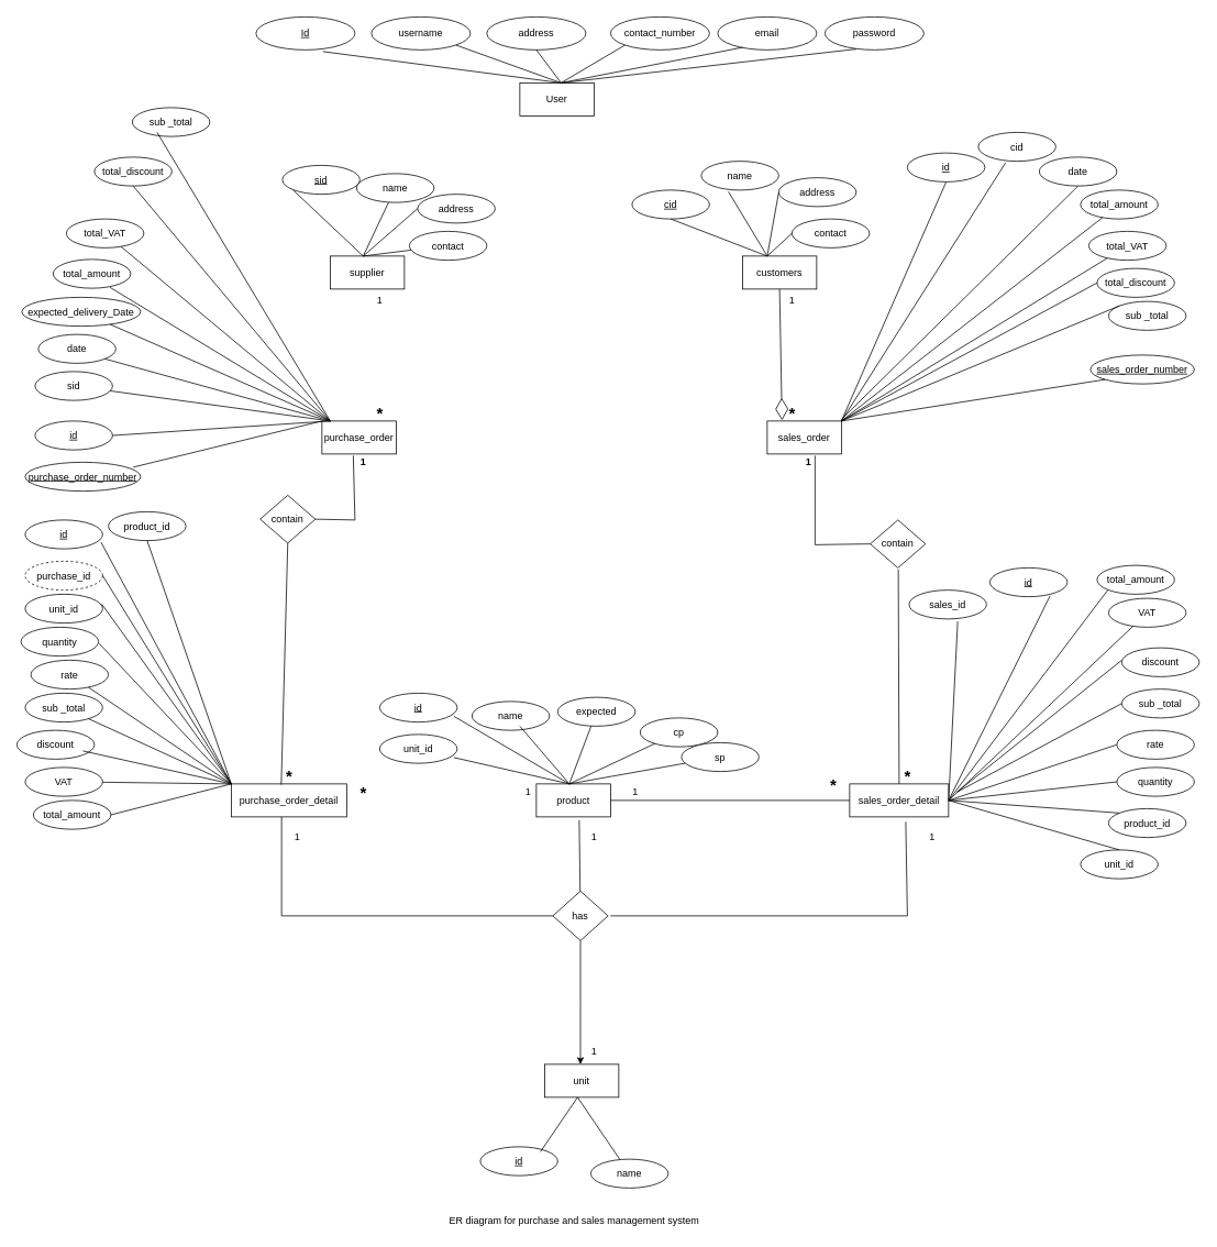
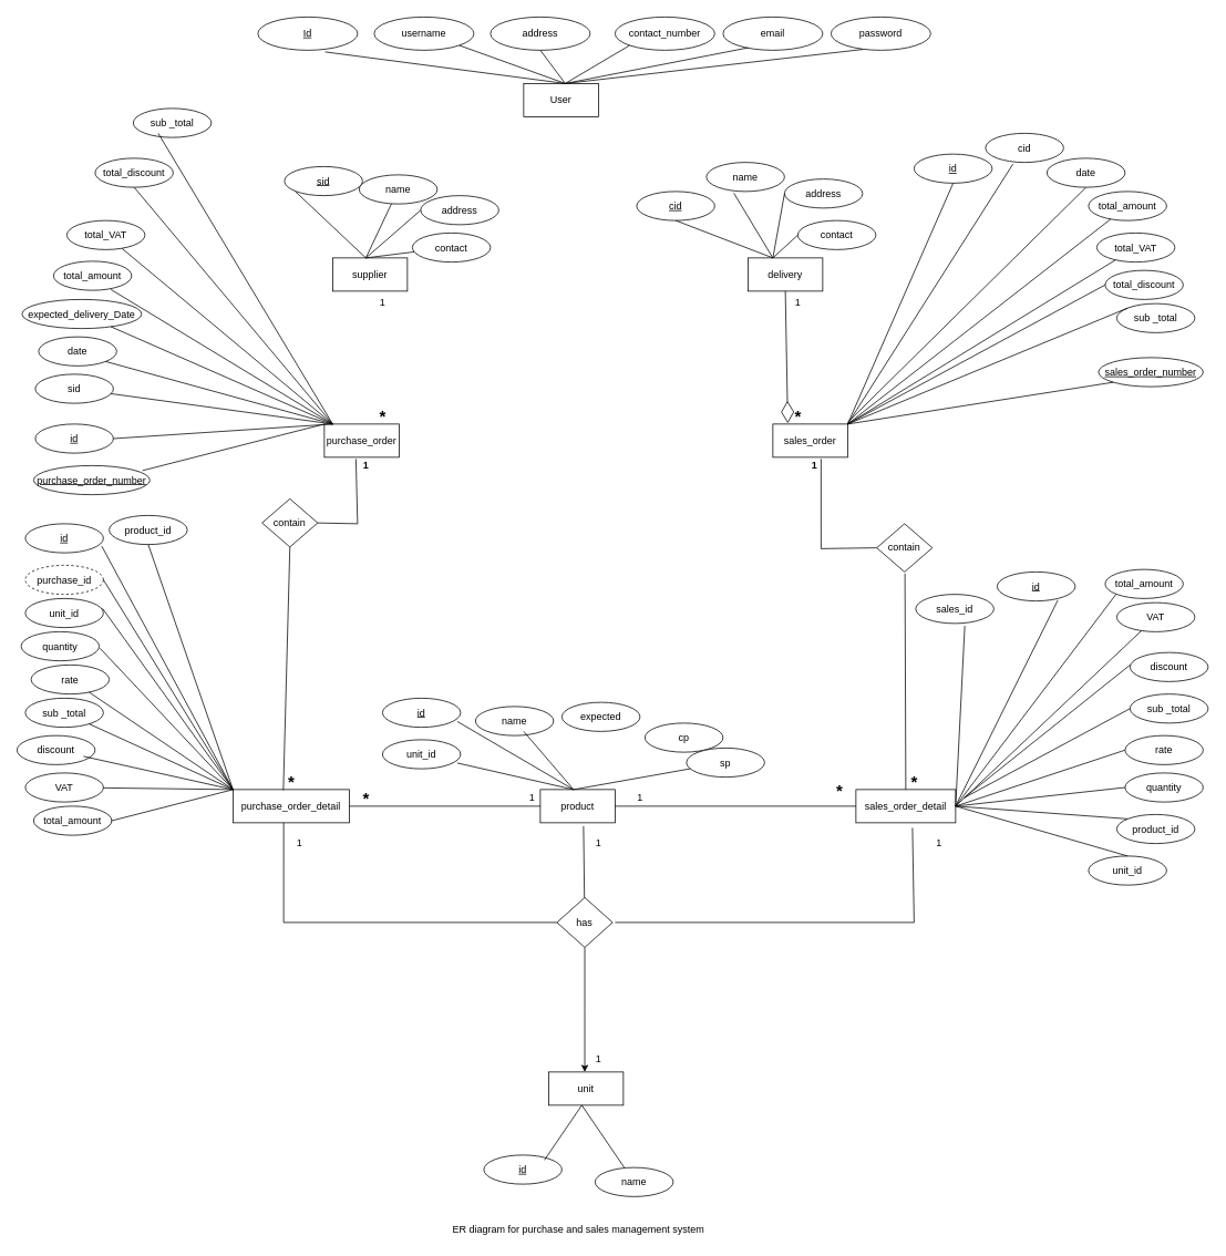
- <mxCell id="13" value="customers" style="rounded=0;whiteSpace=wrap;html=1;" vertex="1" parent="1"><mxGeometry x="900" y="310" width="90" height="40" as="geometry" /></mxCell>
+ <mxCell id="13" value="delivery" style="rounded=0;whiteSpace=wrap;html=1;" vertex="1" parent="1"><mxGeometry x="900" y="310" width="90" height="40" as="geometry" /></mxCell>
- <mxCell id="77" value="&lt;u&gt;purchase_order_number&lt;/u&gt;" style="ellipse;whiteSpace=wrap;html=1;" vertex="1" parent="1"><mxGeometry x="30" y="560" width="140" height="35" as="geometry" /></mxCell>
+ <mxCell id="77" value="&lt;u&gt;purchase_order_number&lt;/u&gt;" style="ellipse;whiteSpace=wrap;html=1;" vertex="1" parent="1"><mxGeometry x="40" y="560" width="140" height="35" as="geometry" /></mxCell>
- <mxCell id="108" value="" style="endArrow=none;html=1;rounded=0;" edge="1" parent="1" source="106" target="105"><mxGeometry width="50" height="50" relative="1" as="geometry"><mxPoint x="679.279" y="881.057" as="sourcePoint" /><mxPoint x="615" y="880" as="targetPoint" /><Array as="points"><mxPoint x="690" y="950" /></Array></mxGeometry></mxCell>
+ <mxCell id="121" value="" style="endArrow=none;html=1;rounded=0;fontSize=20;entryX=0;entryY=0.5;entryDx=0;entryDy=0;exitX=1;exitY=0.5;exitDx=0;exitDy=0;" edge="1" parent="1" source="42" target="102"><mxGeometry width="50" height="50" relative="1" as="geometry"><mxPoint x="470" y="960" as="sourcePoint" /><mxPoint x="680" y="1050" as="targetPoint" /></mxGeometry></mxCell>
